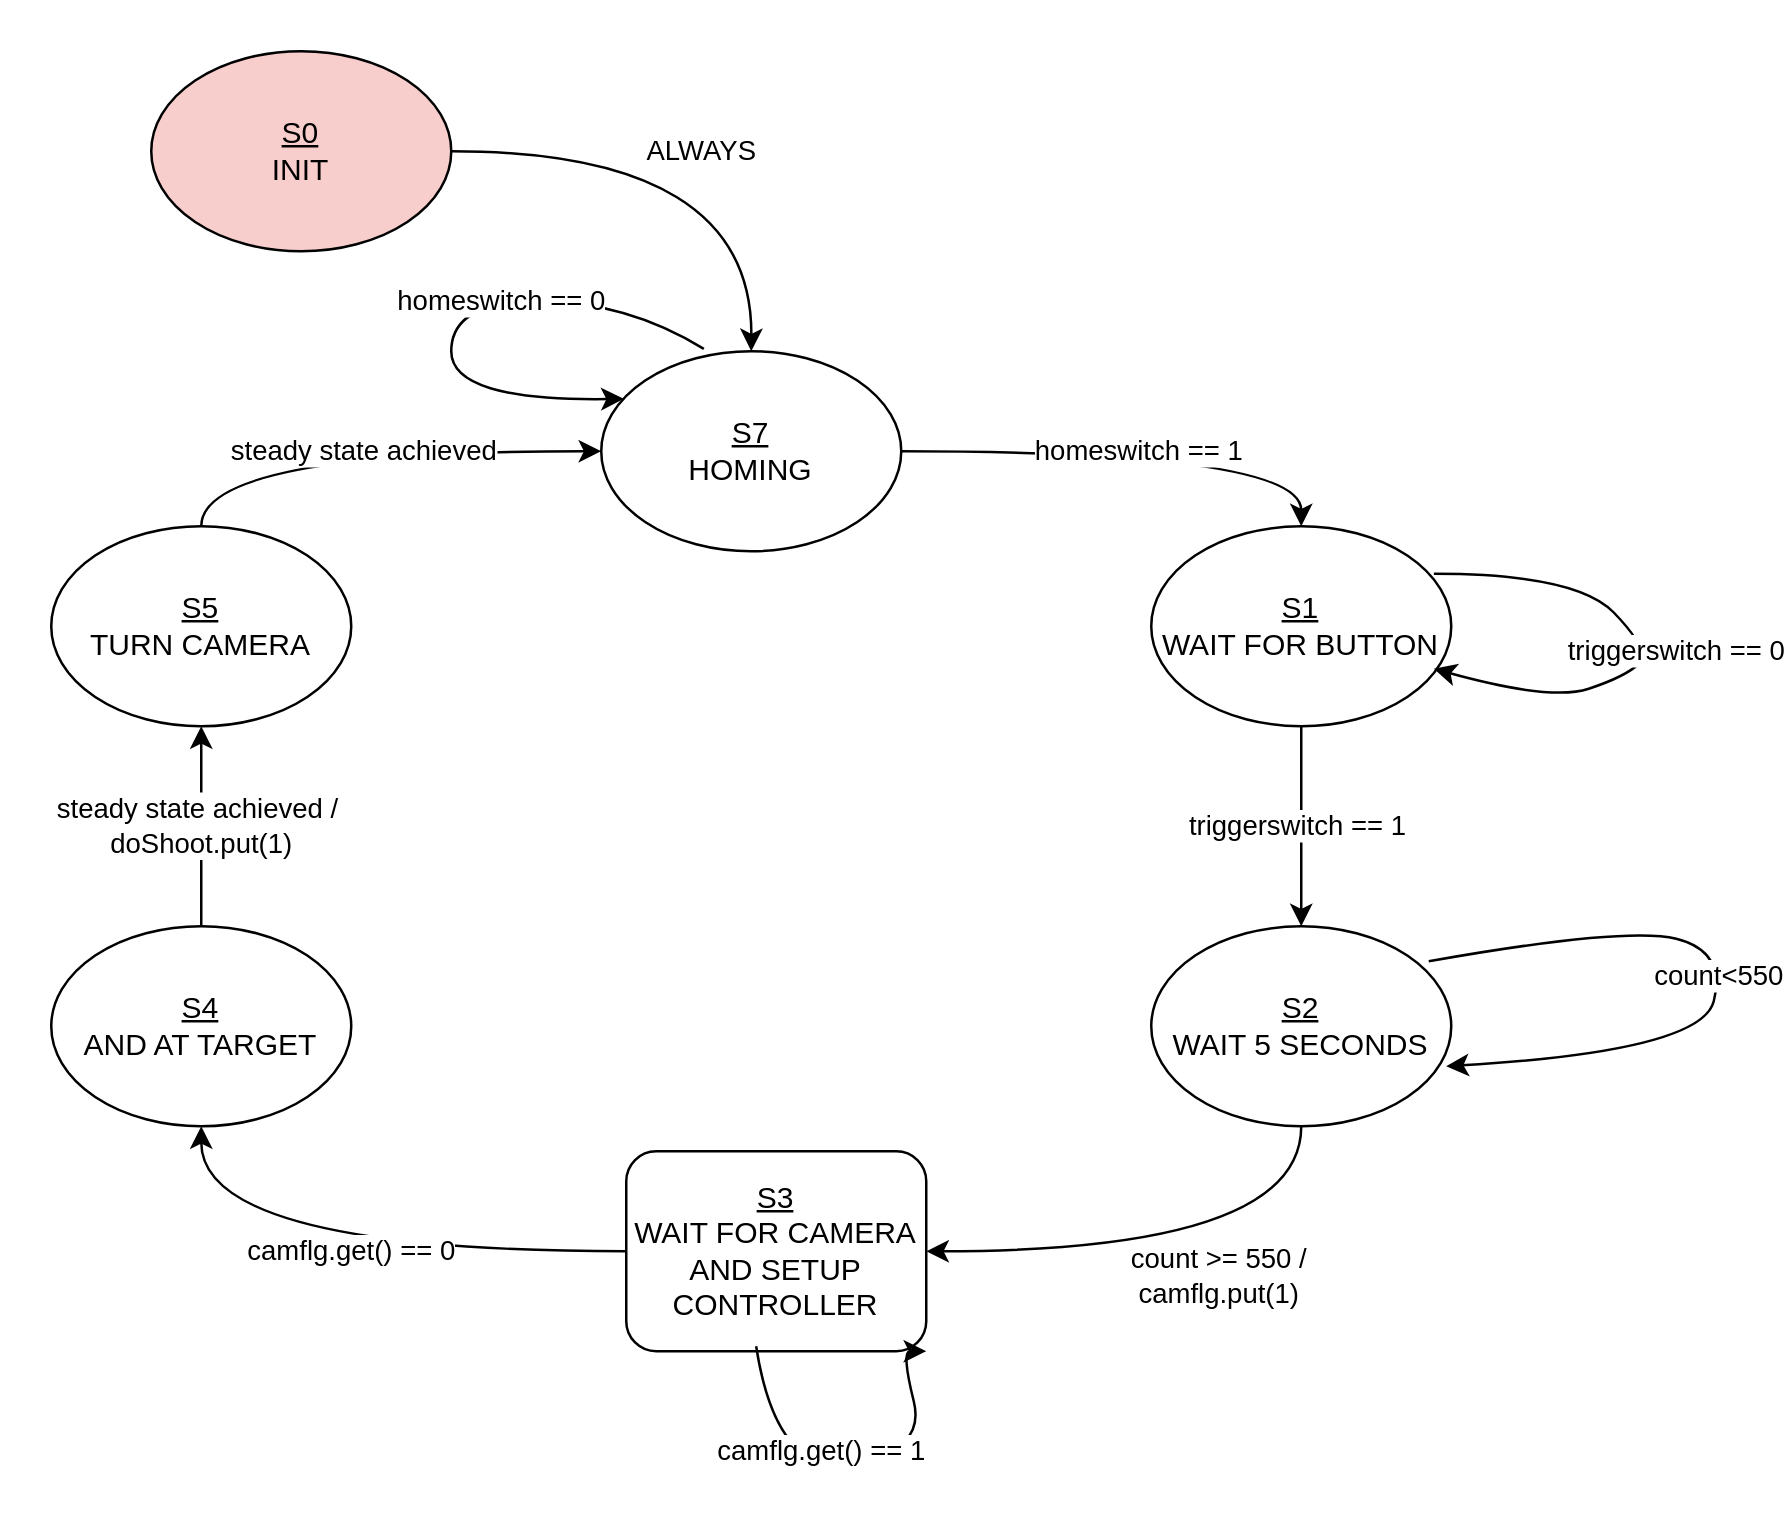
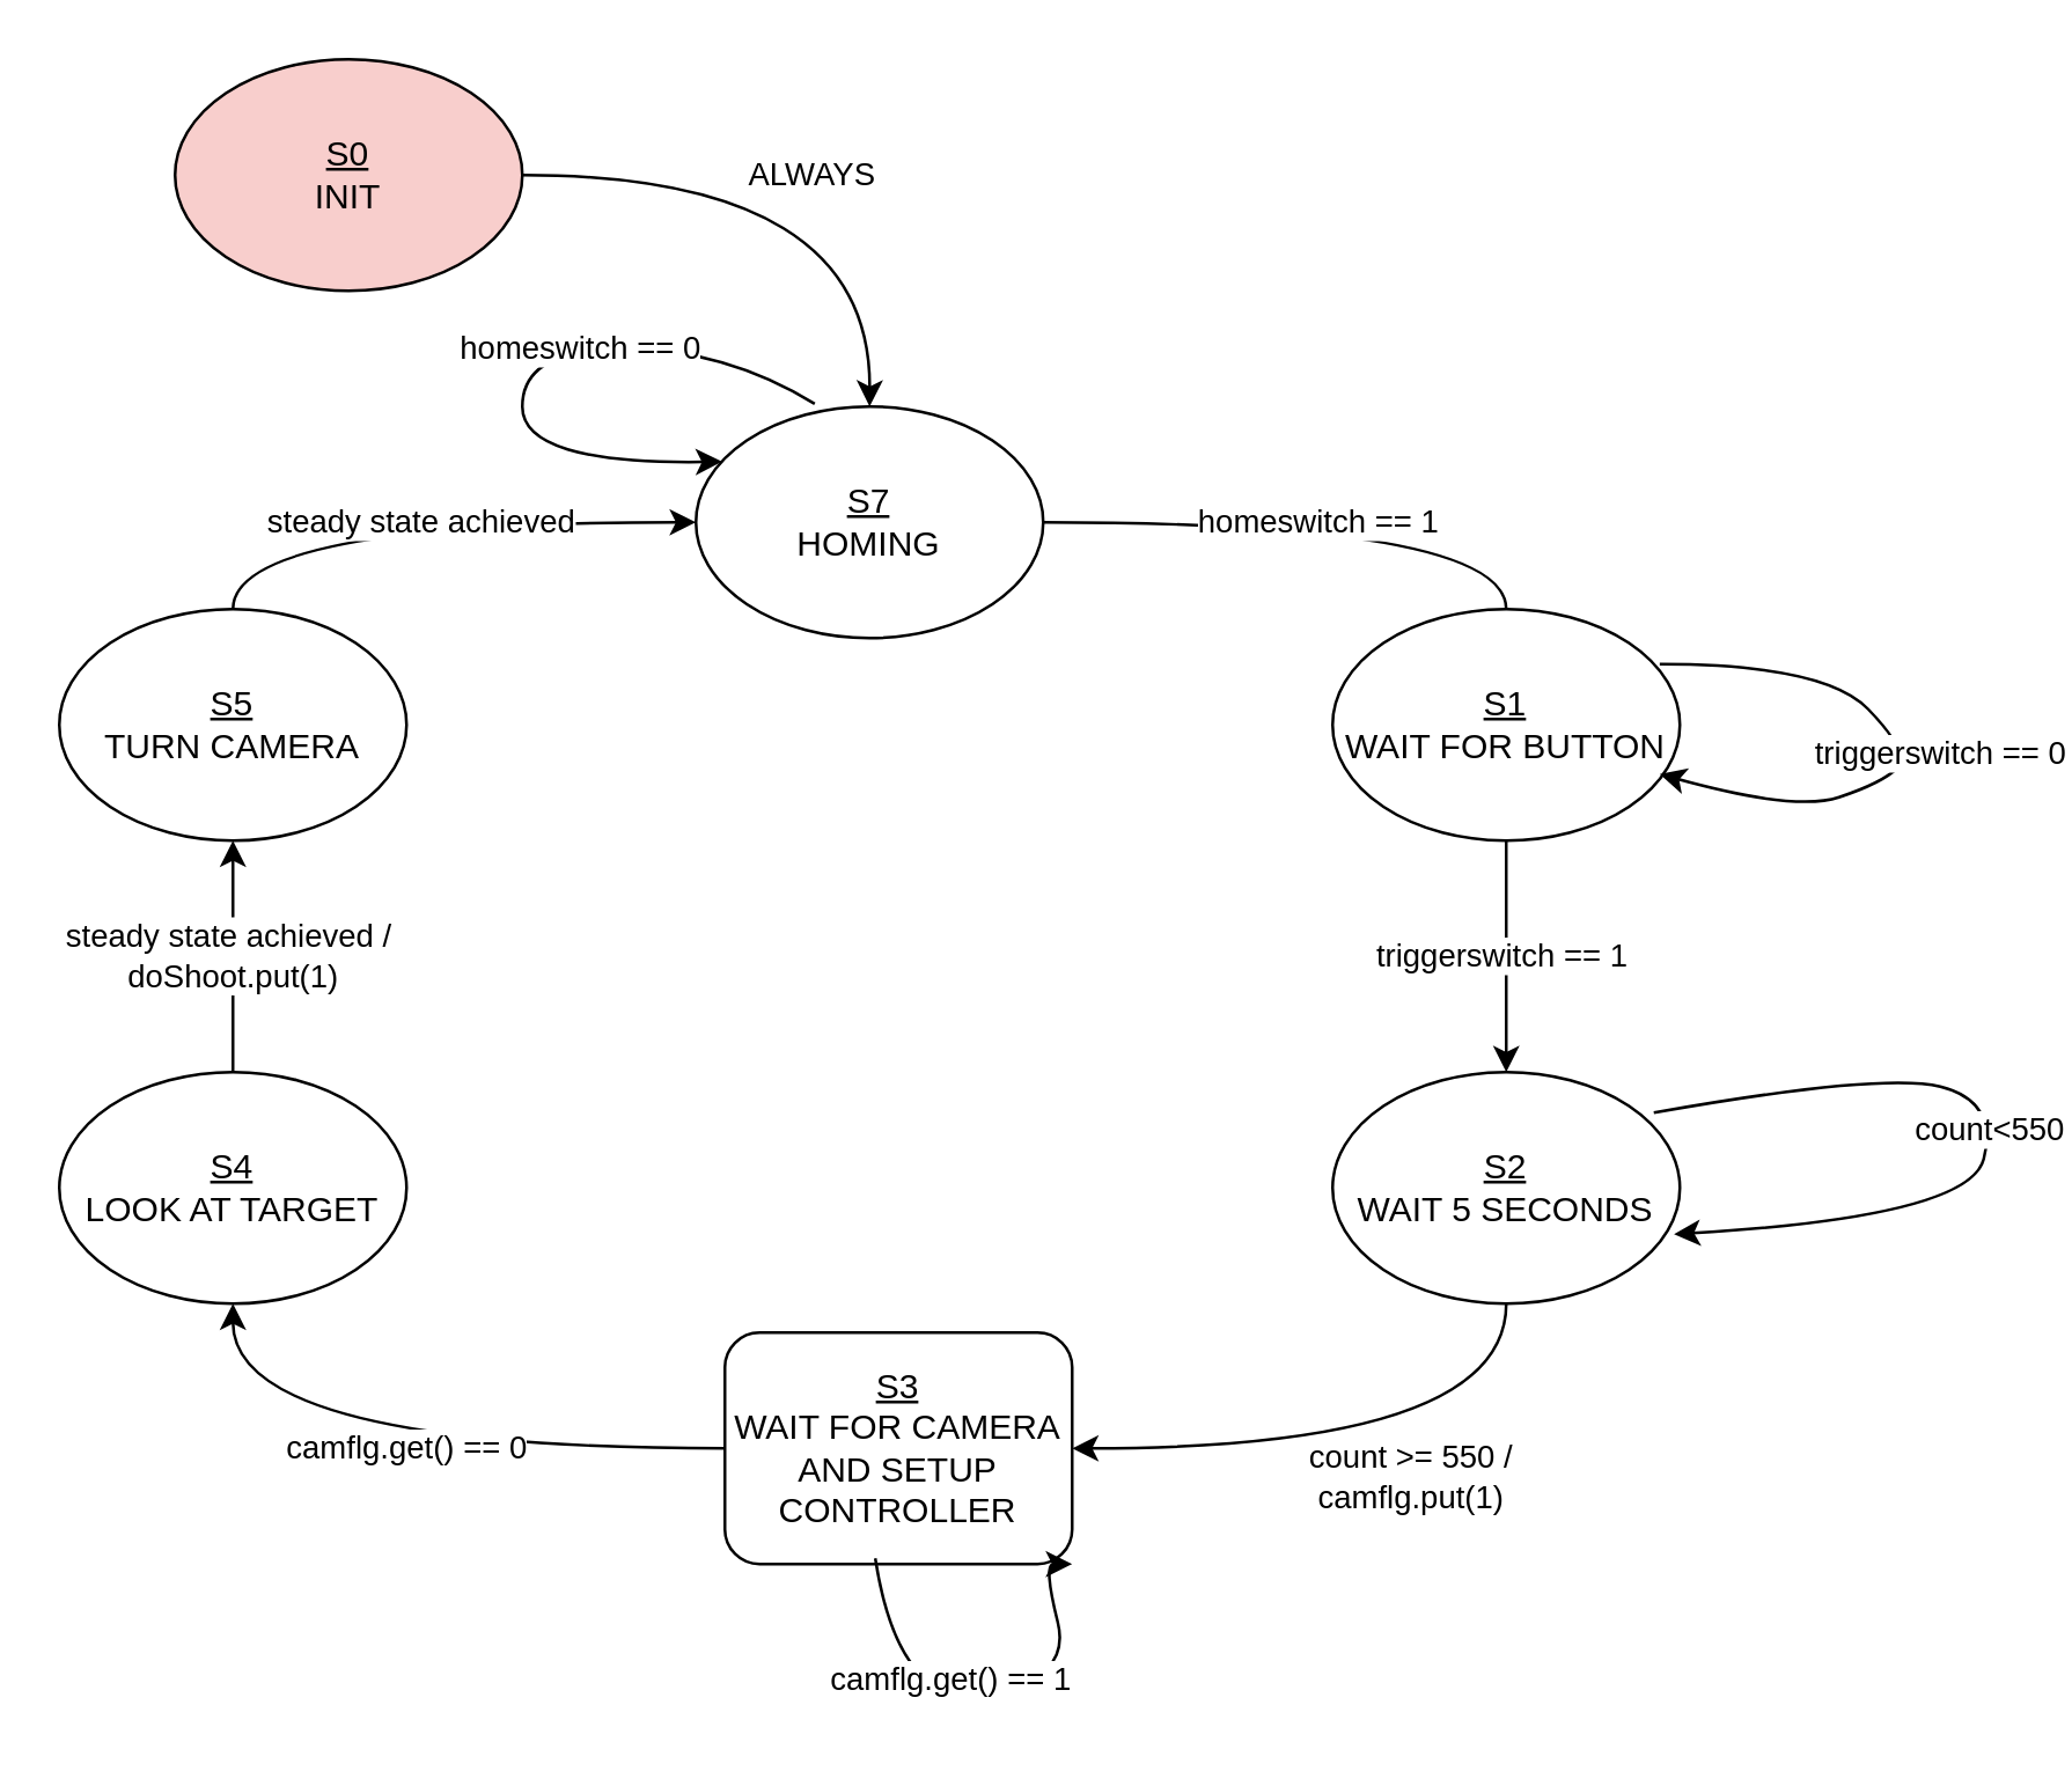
- <mxCell id="4" value="homeswitch == 1" style="edgeStyle=orthogonalEdgeStyle;rounded=0;orthogonalLoop=1;jettySize=auto;html=1;curved=1;entryX=0.5;entryY=0;entryDx=0;entryDy=0;entryPerimeter=0;" edge="1" parent="1" source="5" target="7"><mxGeometry relative="1" as="geometry"><mxPoint x="550" y="250" as="targetPoint" /></mxGeometry></mxCell>
+ <mxCell id="4" value="homeswitch == 1" style="edgeStyle=orthogonalEdgeStyle;rounded=0;orthogonalLoop=1;jettySize=auto;html=1;curved=1;entryX=0.5;entryY=0;entryDx=0;entryDy=0;entryPerimeter=0;endArrow=none;" edge="1" parent="1" source="5" target="7"><mxGeometry relative="1" as="geometry"><mxPoint x="550" y="250" as="targetPoint" /></mxGeometry></mxCell>
- <mxCell id="15" value="&lt;u&gt;S4&lt;/u&gt;&lt;br&gt;AND AT TARGET" style="ellipse;whiteSpace=wrap;html=1;" vertex="1" parent="1"><mxGeometry x="20" y="370" width="120" height="80" as="geometry" /></mxCell>
+ <mxCell id="15" value="&lt;u&gt;S4&lt;/u&gt;&lt;br&gt;LOOK AT TARGET" style="ellipse;whiteSpace=wrap;html=1;" vertex="1" parent="1"><mxGeometry x="20" y="370" width="120" height="80" as="geometry" /></mxCell>
